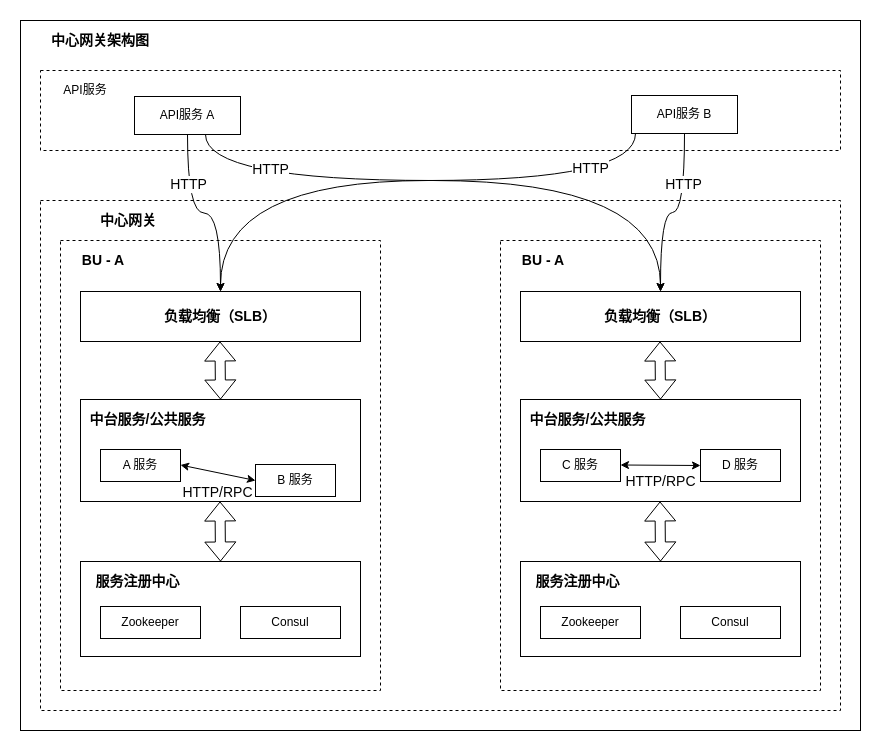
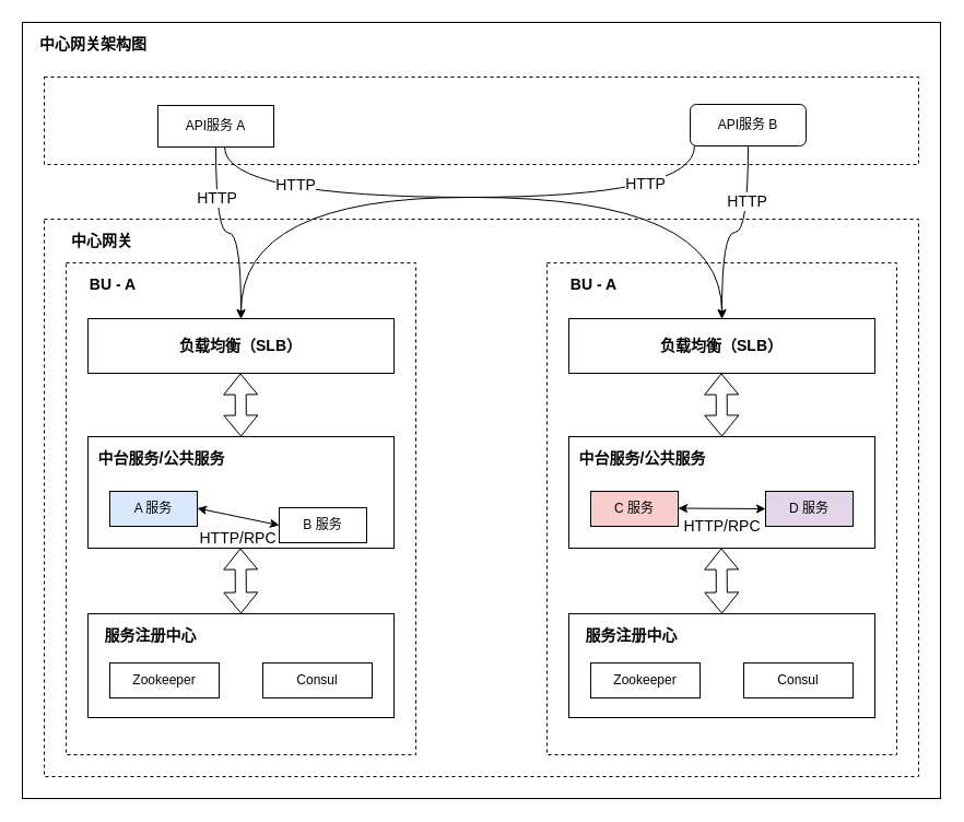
- <mxCell id="8" value="中心网关架构图" style="text;html=1;strokeColor=none;fillColor=none;align=center;verticalAlign=middle;whiteSpace=wrap;rounded=0;dashed=1;fontStyle=1;fontSize=14;" vertex="1" parent="1"><mxGeometry x="35" y="30" width="130" height="20" as="geometry" /></mxCell>
+ <mxCell id="8" value="中心网关架构图" style="text;html=1;strokeColor=none;fillColor=none;align=center;verticalAlign=middle;whiteSpace=wrap;rounded=0;dashed=1;fontStyle=1;fontSize=14;" vertex="1" parent="1"><mxGeometry x="20" y="30" width="130" height="20" as="geometry" /></mxCell>
- <mxCell id="5" value="API服务" style="text;html=1;strokeColor=none;fillColor=none;align=center;verticalAlign=middle;whiteSpace=wrap;rounded=0;dashed=1;" vertex="1" parent="1"><mxGeometry x="55" y="80" width="60" height="20" as="geometry" /></mxCell>
- <mxCell id="47" value="&lt;span&gt;API服务 B&lt;/span&gt;" style="rounded=0;whiteSpace=wrap;html=1;" vertex="1" parent="1"><mxGeometry x="631" y="95" width="106" height="38" as="geometry" /></mxCell>
+ <mxCell id="47" value="&lt;span&gt;API服务 B&lt;/span&gt;" style="whiteSpace=wrap;html=1;rounded=1;" vertex="1" parent="1"><mxGeometry x="631" y="95" width="106" height="38" as="geometry" /></mxCell>
- <mxCell id="7" value="API服务 A" style="rounded=0;whiteSpace=wrap;html=1;" vertex="1" parent="1"><mxGeometry x="134" y="96" width="106" height="38" as="geometry" /></mxCell>
+ <mxCell id="7" value="API服务 A" style="rounded=0;whiteSpace=wrap;html=1;" vertex="1" parent="1"><mxGeometry x="144" y="96" width="106" height="38" as="geometry" /></mxCell>
- <mxCell id="6" value="中心网关" style="text;html=1;strokeColor=none;fillColor=none;align=center;verticalAlign=middle;whiteSpace=wrap;rounded=0;dashed=1;fontStyle=1;fontSize=14;" vertex="1" parent="1"><mxGeometry x="88" y="210" width="80" height="20" as="geometry" /></mxCell>
+ <mxCell id="6" value="中心网关" style="text;html=1;strokeColor=none;fillColor=none;align=center;verticalAlign=middle;whiteSpace=wrap;rounded=0;dashed=1;fontStyle=1;fontSize=14;" vertex="1" parent="1"><mxGeometry x="53" y="210" width="80" height="20" as="geometry" /></mxCell>
- <mxCell id="14" value="A 服务" style="rounded=0;whiteSpace=wrap;html=1;" vertex="1" parent="1"><mxGeometry x="100" y="449" width="80" height="32" as="geometry" /></mxCell>
+ <mxCell id="14" value="A 服务" style="rounded=0;whiteSpace=wrap;html=1;fillColor=#dae8fc;" vertex="1" parent="1"><mxGeometry x="100" y="449" width="80" height="32" as="geometry" /></mxCell>
- <mxCell id="31" value="C 服务" style="rounded=0;whiteSpace=wrap;html=1;" vertex="1" parent="1"><mxGeometry x="540" y="449" width="80" height="32" as="geometry" /></mxCell>
+ <mxCell id="31" value="C 服务" style="rounded=0;whiteSpace=wrap;html=1;fillColor=#f8cecc;" vertex="1" parent="1"><mxGeometry x="540" y="449" width="80" height="32" as="geometry" /></mxCell>
- <mxCell id="32" value="&lt;span&gt;D 服务&lt;/span&gt;" style="rounded=0;whiteSpace=wrap;html=1;" vertex="1" parent="1"><mxGeometry x="700" y="449" width="80" height="32" as="geometry" /></mxCell>
+ <mxCell id="32" value="&lt;span&gt;D 服务&lt;/span&gt;" style="rounded=0;whiteSpace=wrap;html=1;fillColor=#e1d5e7;" vertex="1" parent="1"><mxGeometry x="700" y="449" width="80" height="32" as="geometry" /></mxCell>
